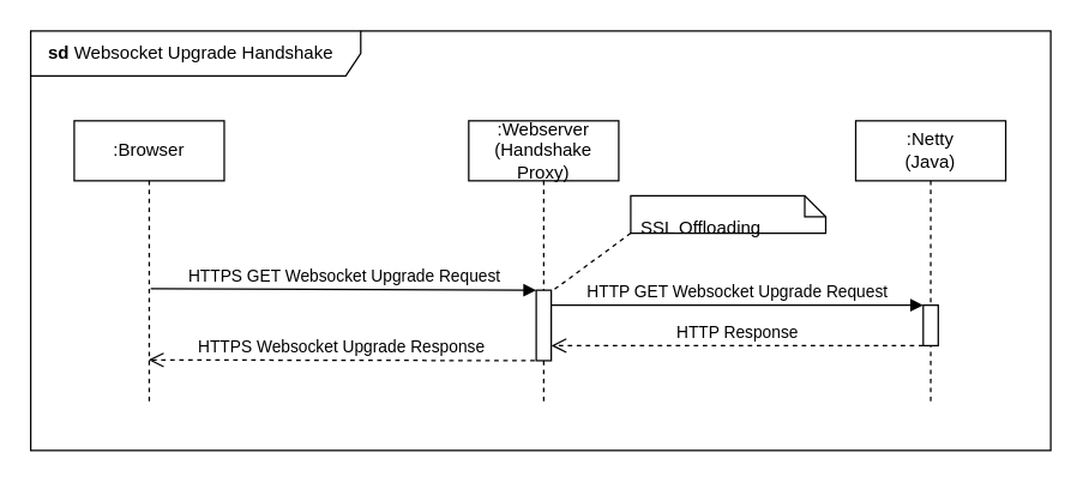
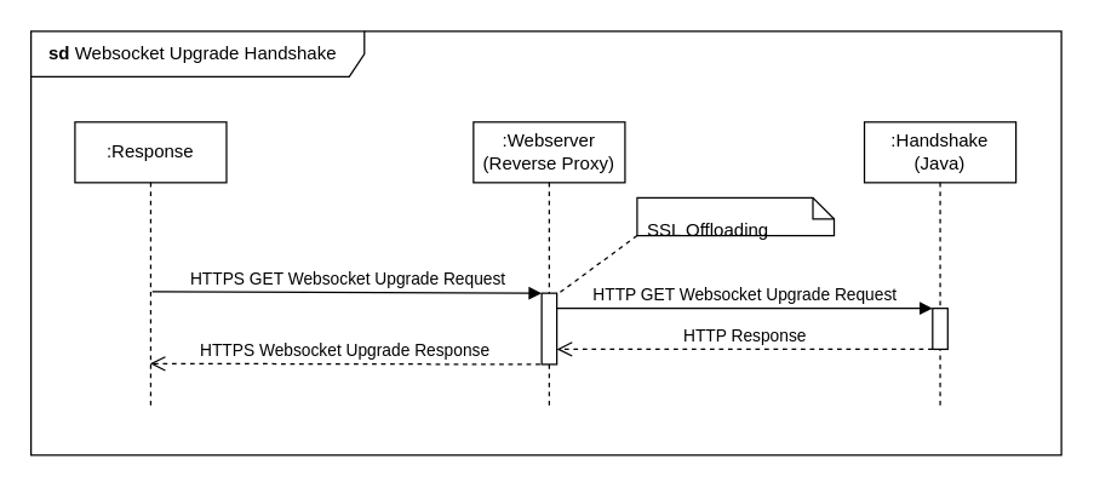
- <mxCell id="3" value=":Browser" style="shape=umlLifeline;perimeter=lifelinePerimeter;whiteSpace=wrap;html=1;container=1;collapsible=0;recursiveResize=0;outlineConnect=0;" vertex="1" parent="1"><mxGeometry x="49" y="80" width="100" height="190" as="geometry" /></mxCell>
+ <mxCell id="3" value=":Response" style="shape=umlLifeline;perimeter=lifelinePerimeter;whiteSpace=wrap;html=1;container=1;collapsible=0;recursiveResize=0;outlineConnect=0;" vertex="1" parent="1"><mxGeometry x="49" y="80" width="100" height="190" as="geometry" /></mxCell>
- <mxCell id="4" value=":Webserver (Handshake Proxy)" style="shape=umlLifeline;perimeter=lifelinePerimeter;whiteSpace=wrap;html=1;container=1;collapsible=0;recursiveResize=0;outlineConnect=0;" vertex="1" parent="1"><mxGeometry x="312" y="80" width="100" height="190" as="geometry" /></mxCell>
+ <mxCell id="4" value=":Webserver (Reverse Proxy)" style="shape=umlLifeline;perimeter=lifelinePerimeter;whiteSpace=wrap;html=1;container=1;collapsible=0;recursiveResize=0;outlineConnect=0;" vertex="1" parent="1"><mxGeometry x="312" y="80" width="100" height="190" as="geometry" /></mxCell>
- <mxCell id="6" value=":Netty&lt;br&gt;(Java)" style="shape=umlLifeline;perimeter=lifelinePerimeter;whiteSpace=wrap;html=1;container=1;collapsible=0;recursiveResize=0;outlineConnect=0;" vertex="1" parent="1"><mxGeometry x="570" y="80" width="100" height="190" as="geometry" /></mxCell>
+ <mxCell id="6" value=":Handshake&lt;br&gt;(Java)" style="shape=umlLifeline;perimeter=lifelinePerimeter;whiteSpace=wrap;html=1;container=1;collapsible=0;recursiveResize=0;outlineConnect=0;" vertex="1" parent="1"><mxGeometry x="570" y="80" width="100" height="190" as="geometry" /></mxCell>
